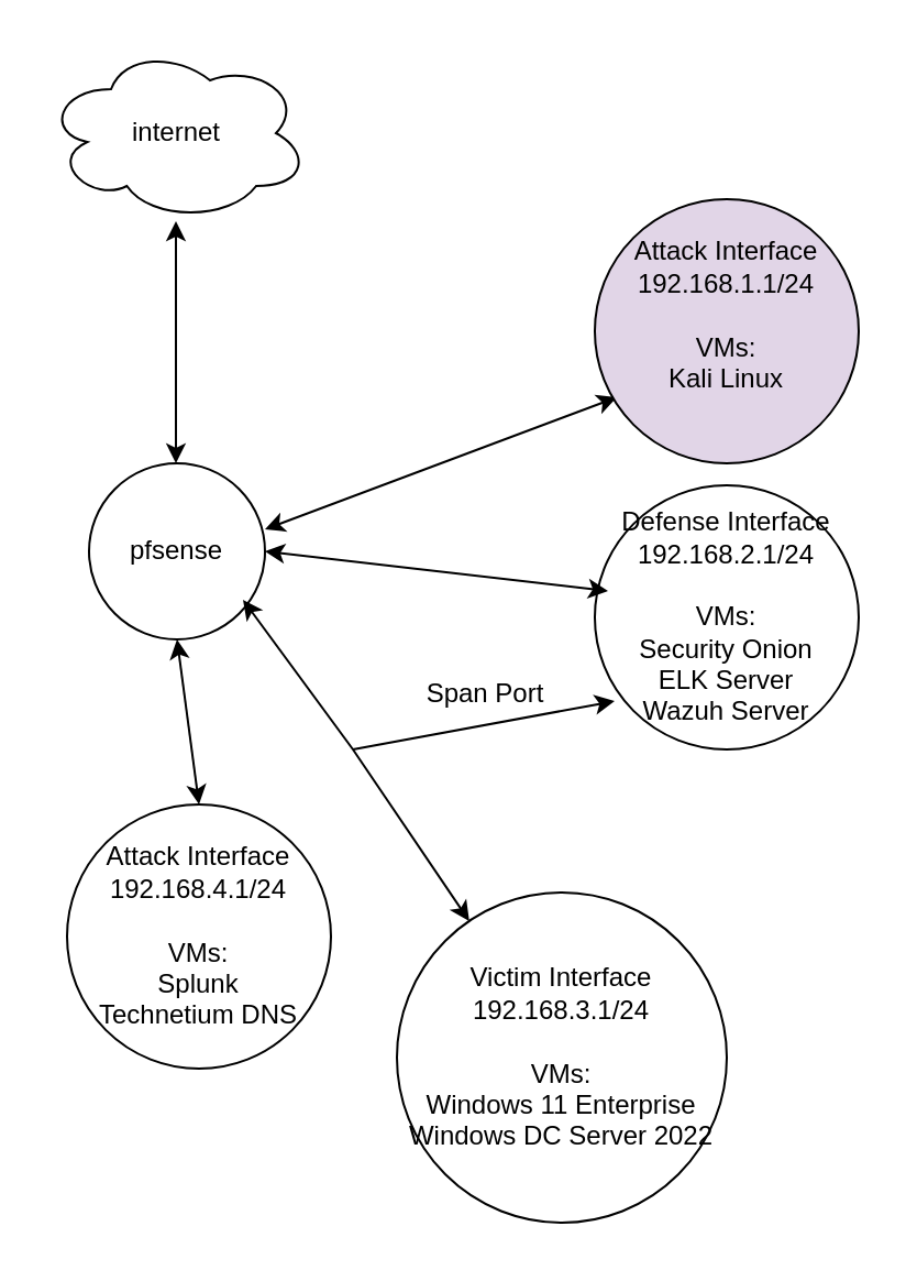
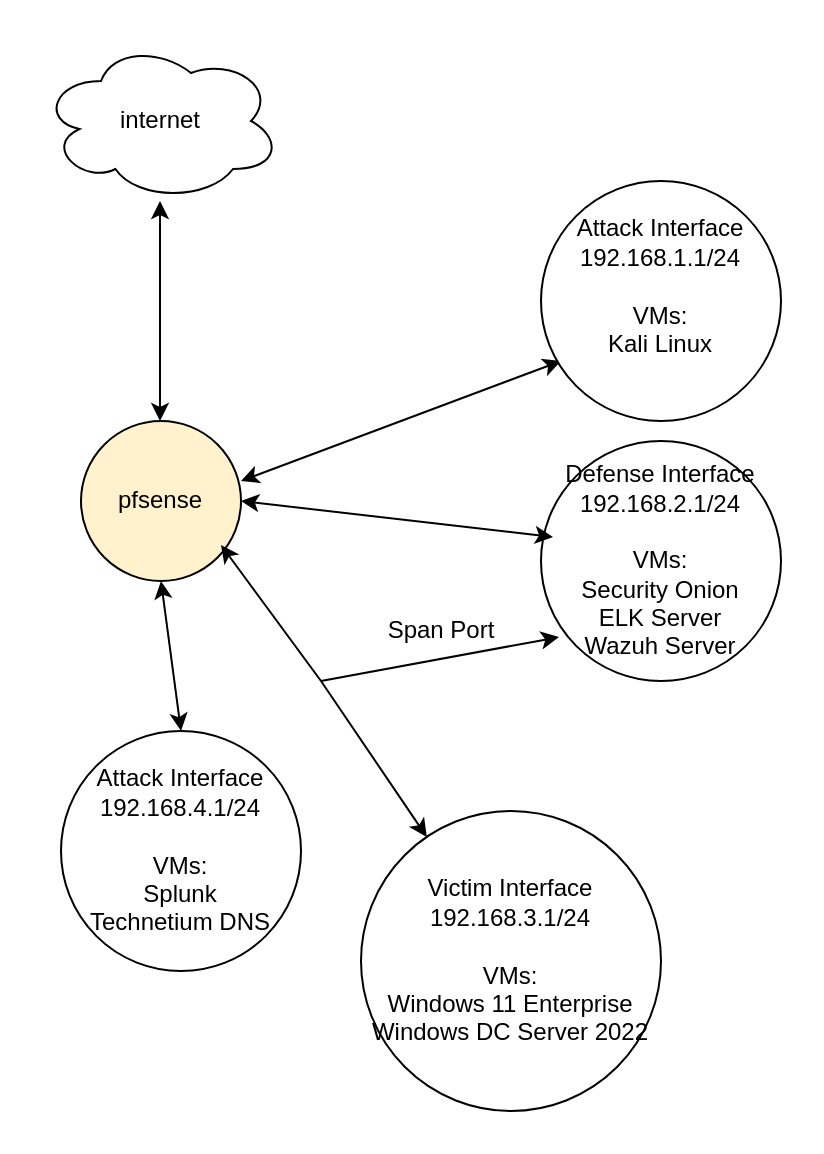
- <mxCell id="6" value="Attack Interface&lt;div&gt;192.168.1.1/24&lt;/div&gt;&lt;div&gt;&lt;br&gt;&lt;/div&gt;&lt;div&gt;VMs:&lt;/div&gt;&lt;div&gt;Kali Linux&lt;br&gt;&lt;div&gt;&lt;br&gt;&lt;/div&gt;&lt;/div&gt;" style="ellipse;whiteSpace=wrap;html=1;aspect=fixed;fillColor=#e1d5e7;" vertex="1" parent="1"><mxGeometry x="270" y="90" width="120" height="120" as="geometry" /></mxCell>
+ <mxCell id="6" value="Attack Interface&lt;div&gt;192.168.1.1/24&lt;/div&gt;&lt;div&gt;&lt;br&gt;&lt;/div&gt;&lt;div&gt;VMs:&lt;/div&gt;&lt;div&gt;Kali Linux&lt;br&gt;&lt;div&gt;&lt;br&gt;&lt;/div&gt;&lt;/div&gt;" style="ellipse;whiteSpace=wrap;html=1;aspect=fixed;" vertex="1" parent="1"><mxGeometry x="270" y="90" width="120" height="120" as="geometry" /></mxCell>
- <mxCell id="2" value="pfsense" style="ellipse;whiteSpace=wrap;html=1;aspect=fixed;" vertex="1" parent="1"><mxGeometry x="40" y="210" width="80" height="80" as="geometry" /></mxCell>
+ <mxCell id="2" value="pfsense" style="ellipse;whiteSpace=wrap;html=1;aspect=fixed;fillColor=#fff2cc;" vertex="1" parent="1"><mxGeometry x="40" y="210" width="80" height="80" as="geometry" /></mxCell>
